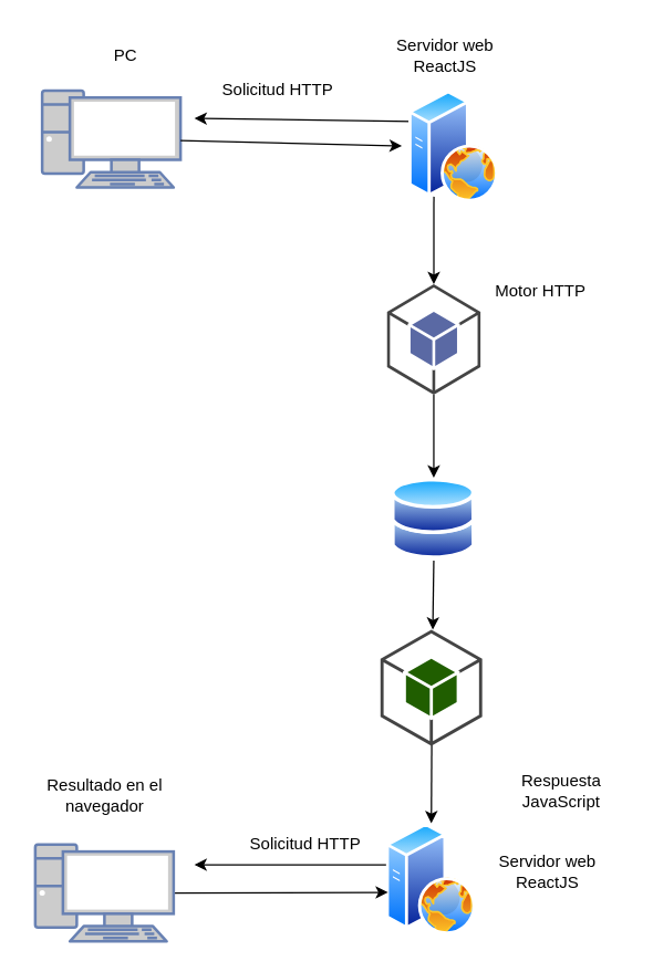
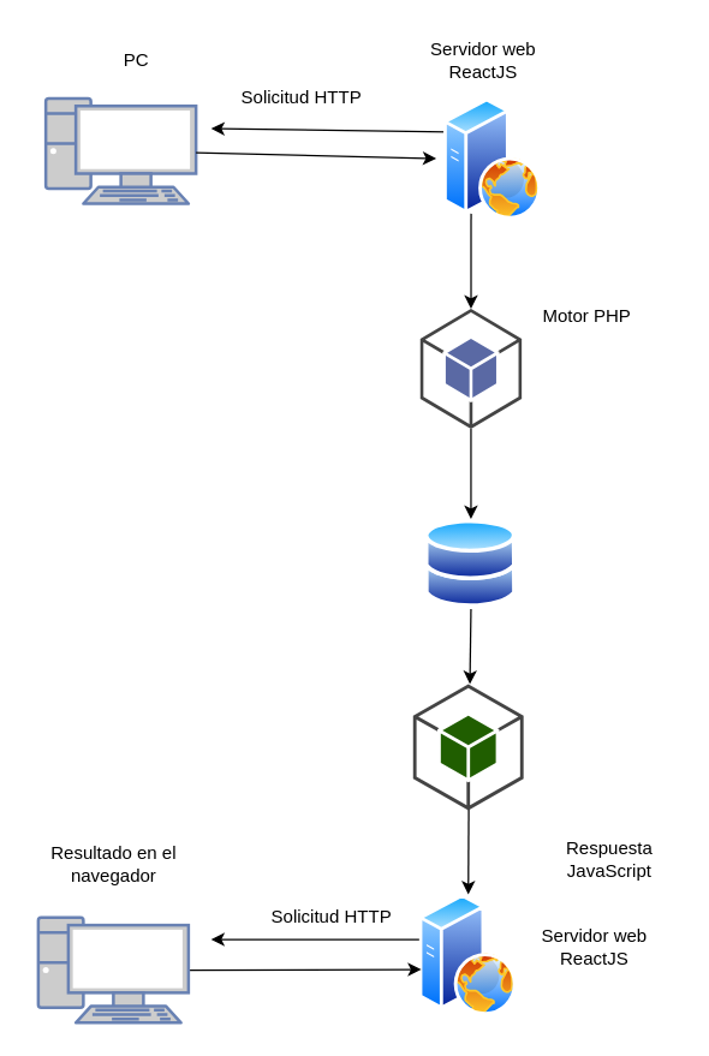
- <mxCell id="18" value="Motor HTTP" style="text;html=1;align=center;verticalAlign=middle;resizable=0;points=[];autosize=1;strokeColor=none;fillColor=none;fontColor=#000000;" parent="1" vertex="1"><mxGeometry x="349.95" y="195" width="80" height="30" as="geometry" /></mxCell>
+ <mxCell id="18" value="Motor PHP" style="text;html=1;align=center;verticalAlign=middle;resizable=0;points=[];autosize=1;strokeColor=none;fillColor=none;fontColor=#000000;" parent="1" vertex="1"><mxGeometry x="349.95" y="195" width="80" height="30" as="geometry" /></mxCell>
